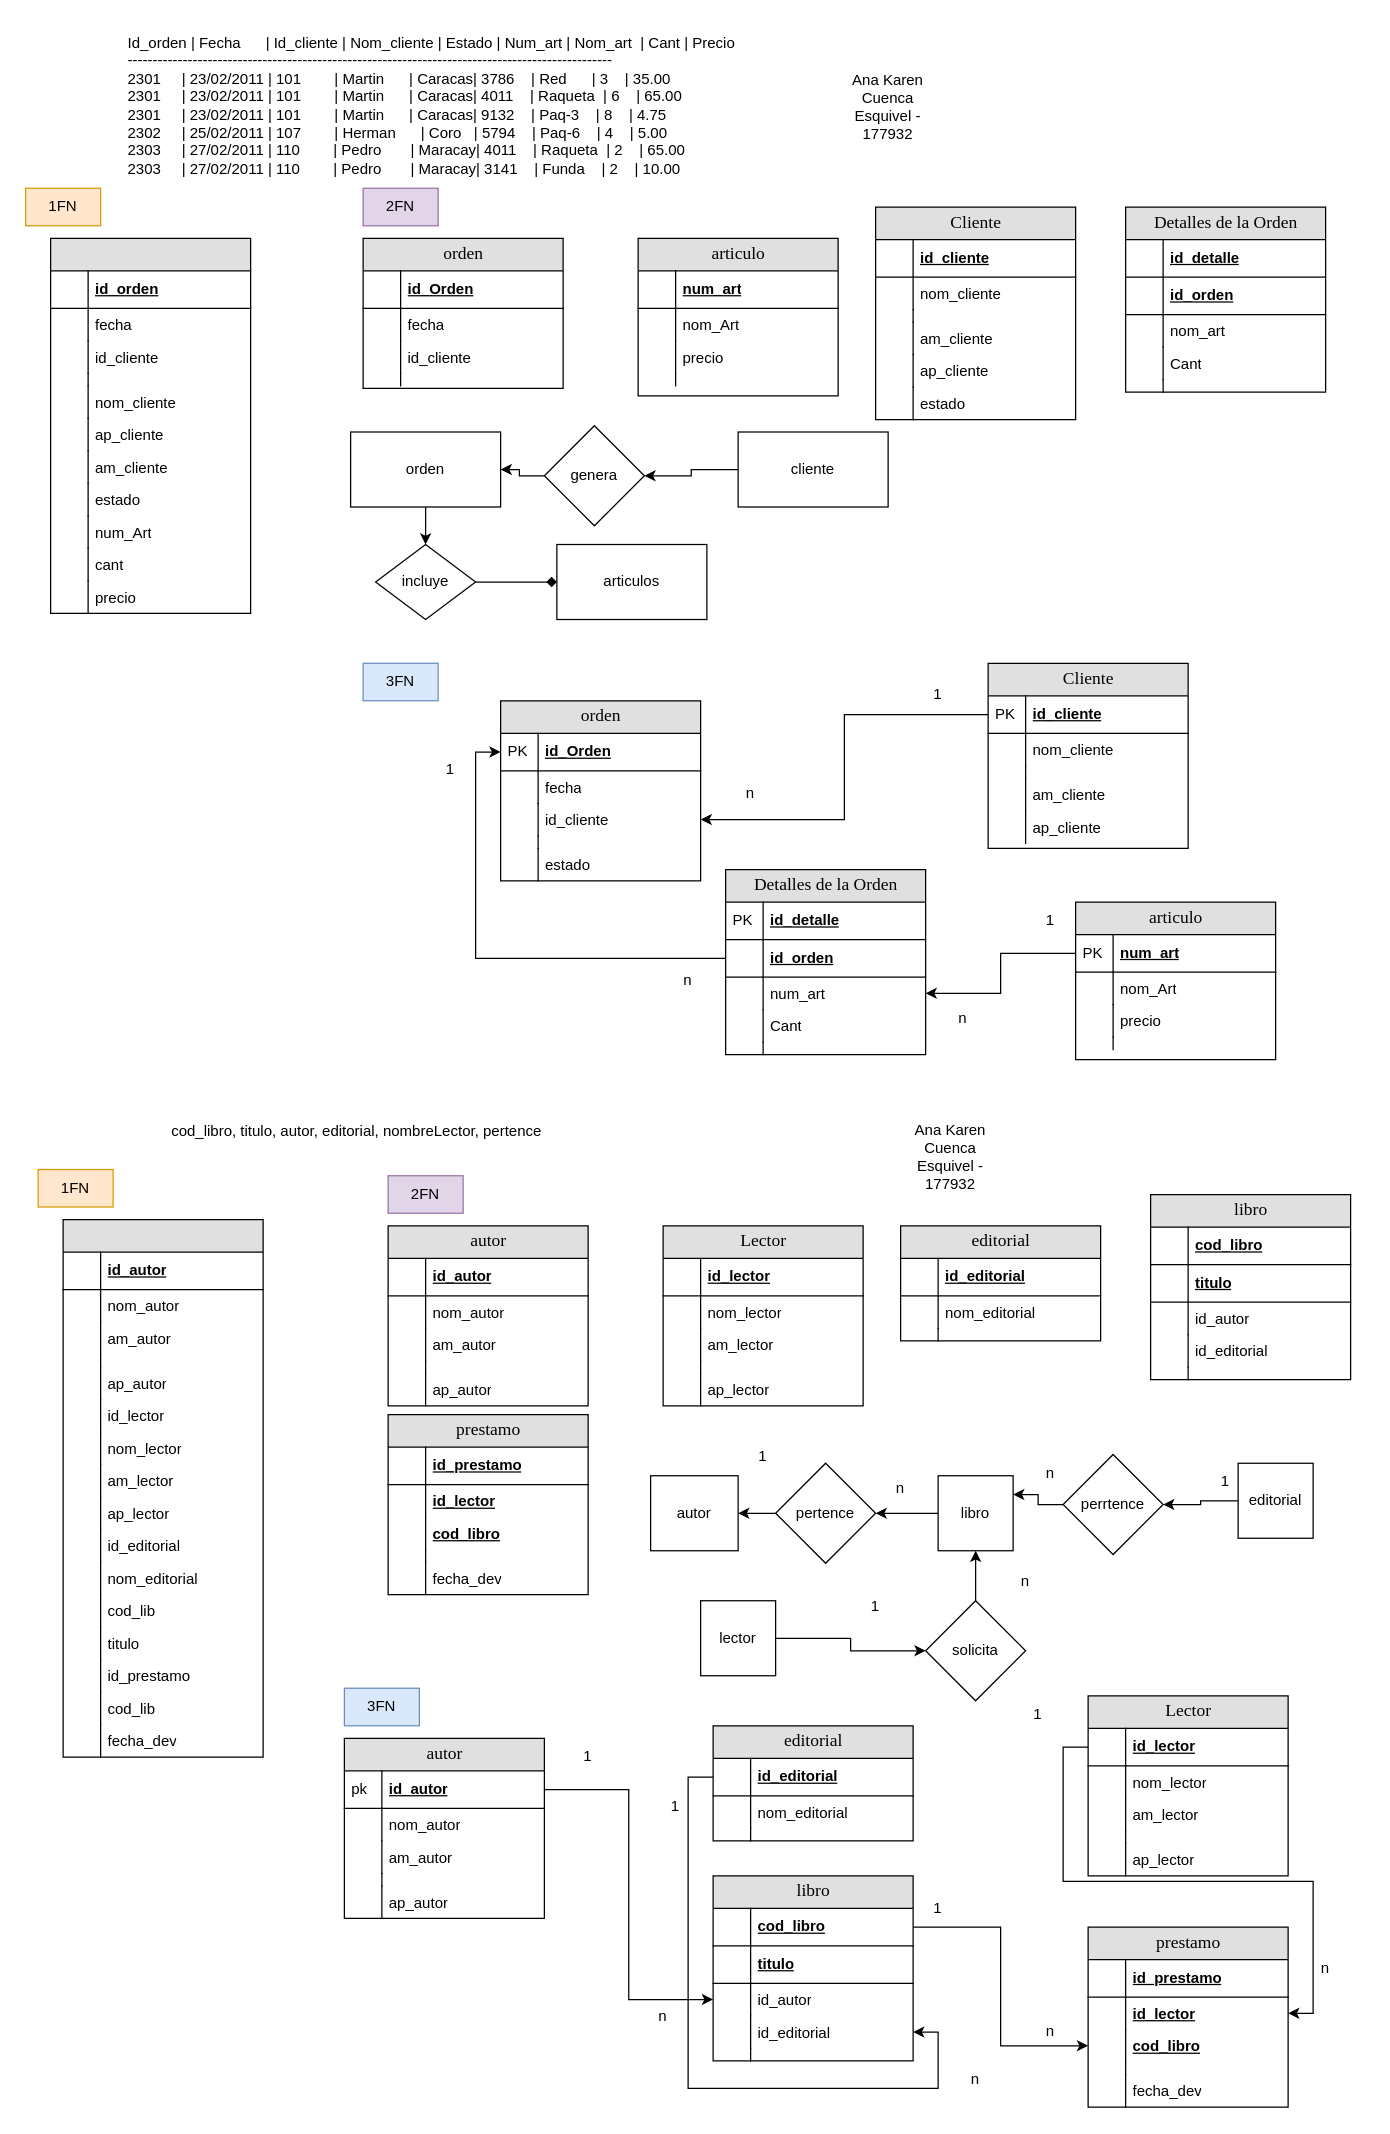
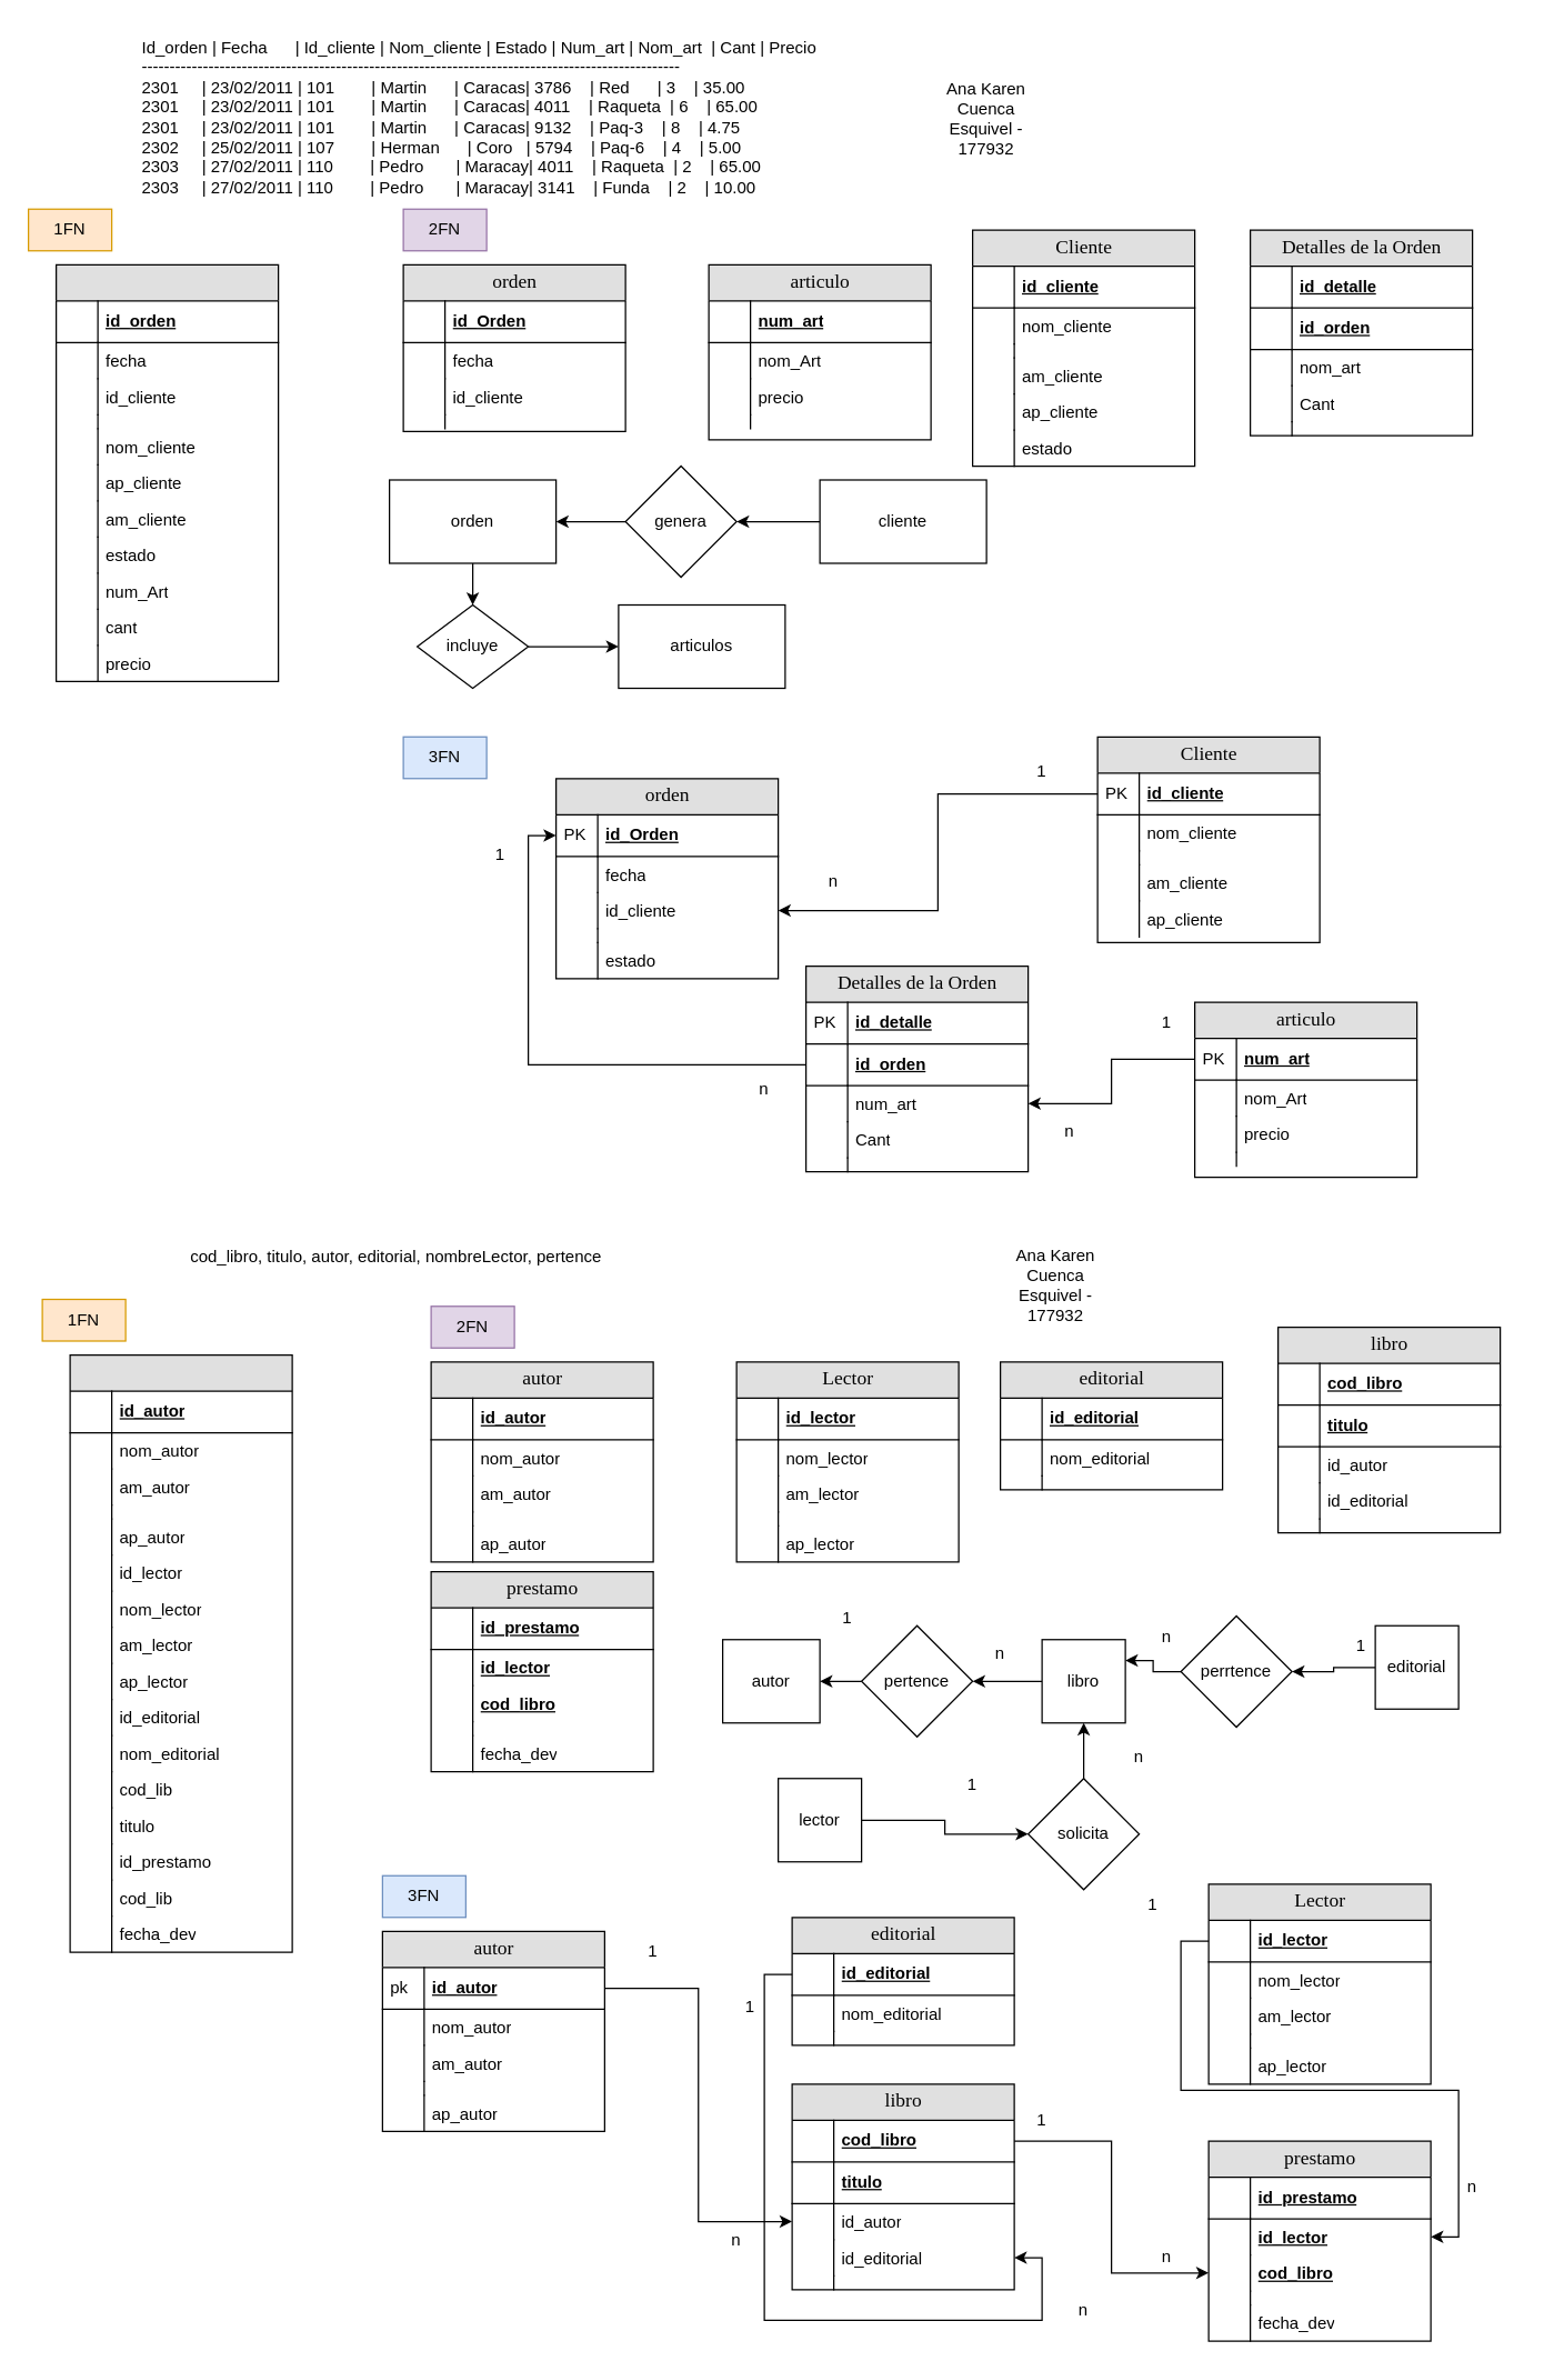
- <mxCell id="78" value="genera" style="rhombus;whiteSpace=wrap;html=1;" parent="1" vertex="1"><mxGeometry x="435" y="340" width="80" height="80" as="geometry" /></mxCell>
+ <mxCell id="78" value="genera" style="rhombus;whiteSpace=wrap;html=1;" parent="1" vertex="1"><mxGeometry x="450" y="335" width="80" height="80" as="geometry" /></mxCell>
- <mxCell id="75" value="" style="edgeStyle=orthogonalEdgeStyle;rounded=0;orthogonalLoop=1;jettySize=auto;html=1;endArrow=diamond;" parent="1" source="76" target="72" edge="1"><mxGeometry relative="1" as="geometry" /></mxCell>
+ <mxCell id="75" value="" style="edgeStyle=orthogonalEdgeStyle;rounded=0;orthogonalLoop=1;jettySize=auto;html=1;" parent="1" source="76" target="72" edge="1"><mxGeometry relative="1" as="geometry" /></mxCell>
